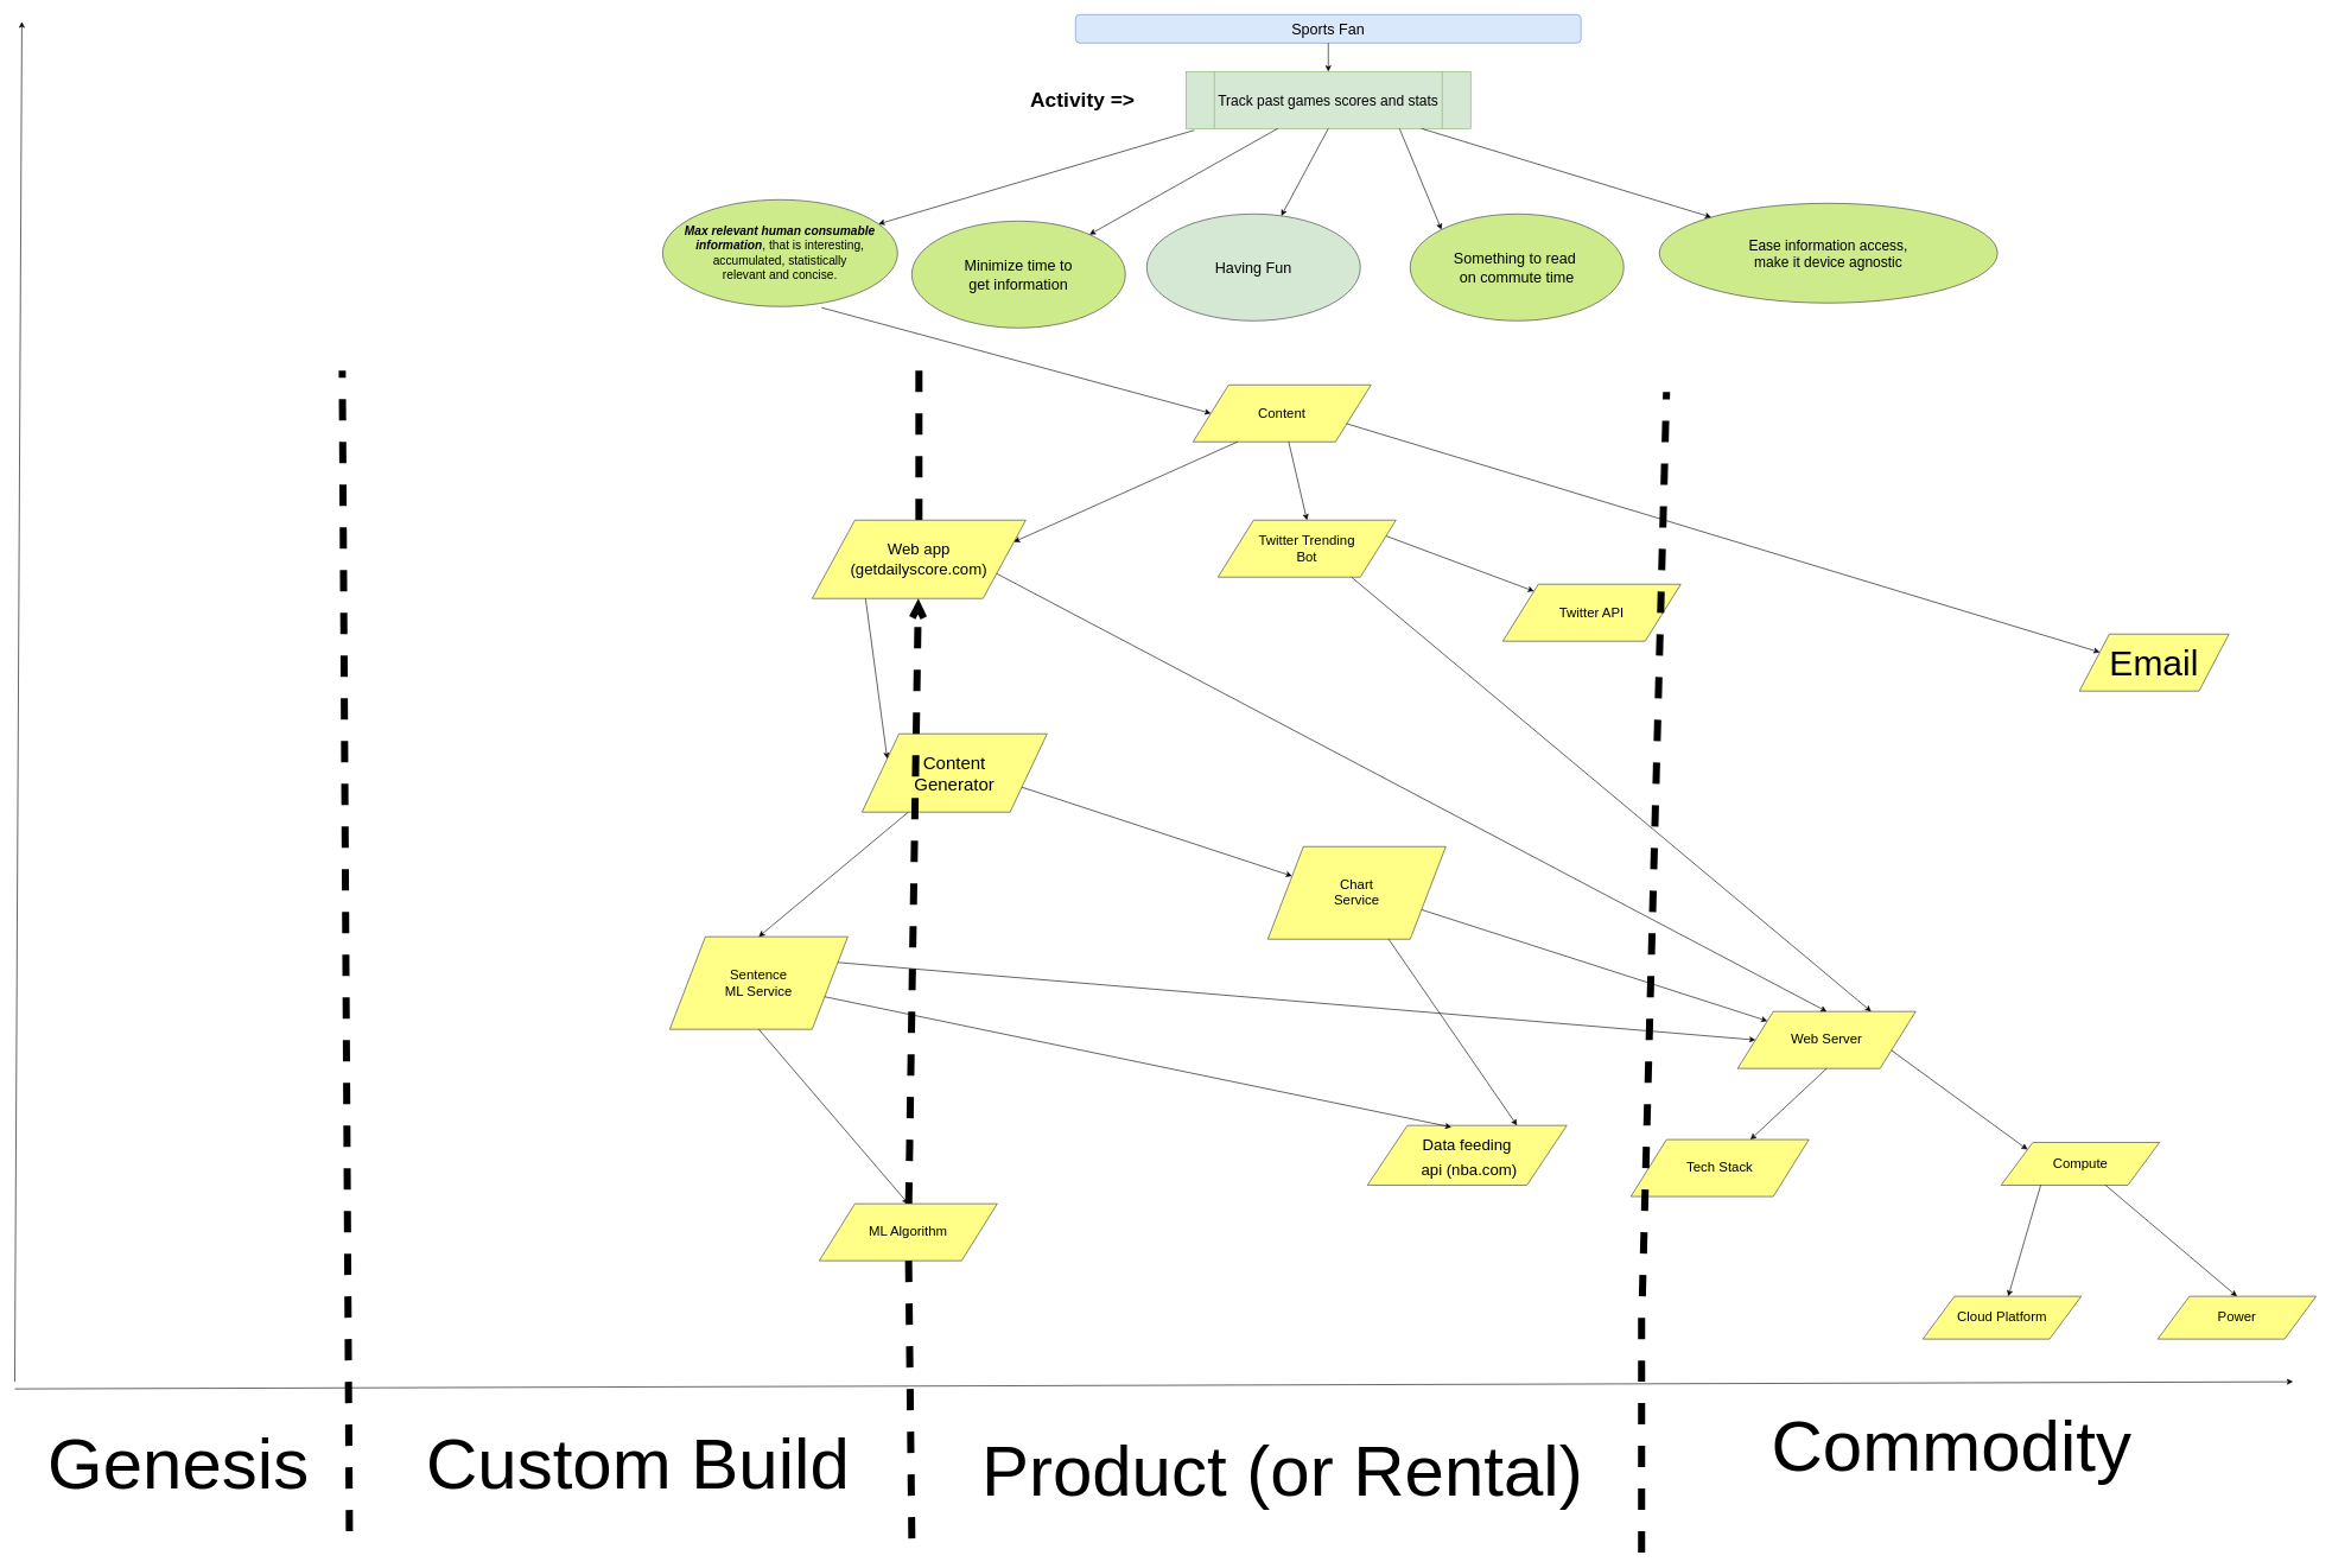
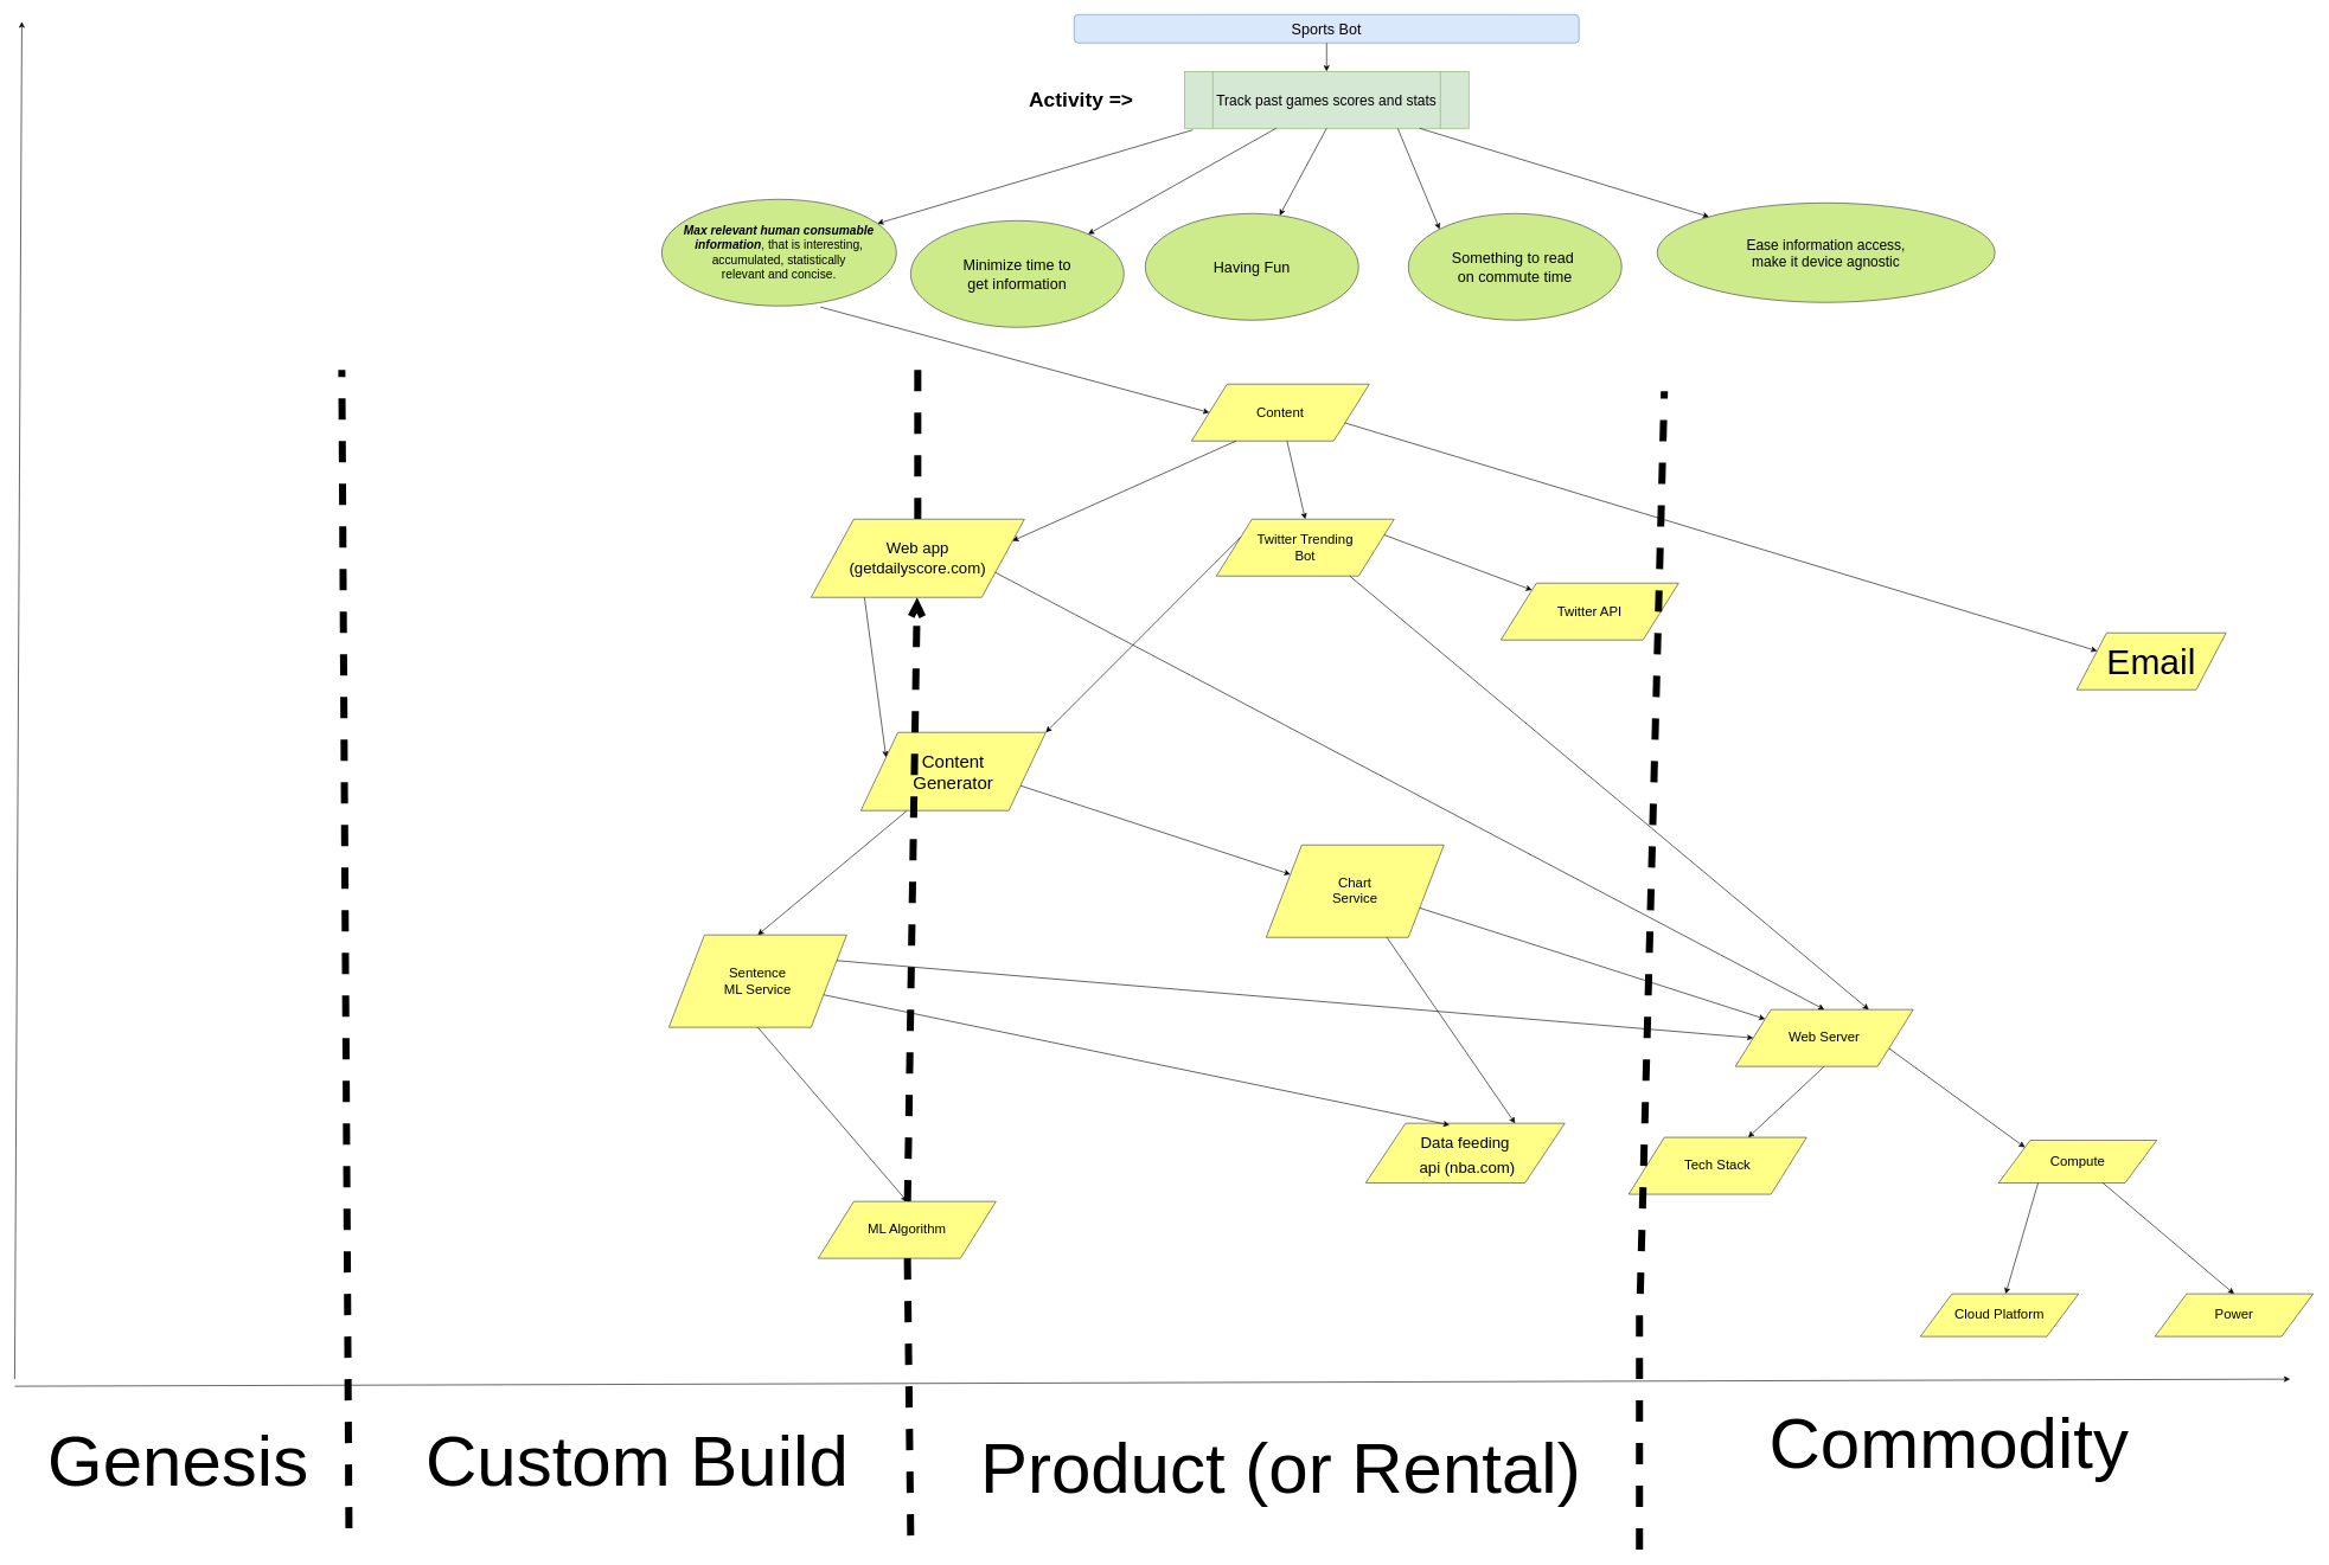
- <mxCell id="2" value="Sports Fan" style="rounded=1;whiteSpace=wrap;html=1;fillColor=#dae8fc;strokeColor=#6c8ebf;fontSize=21;" parent="1" vertex="1"><mxGeometry x="1510" y="20" width="710" height="40" as="geometry" /></mxCell>
+ <mxCell id="2" value="Sports Bot" style="rounded=1;whiteSpace=wrap;html=1;fillColor=#dae8fc;strokeColor=#6c8ebf;fontSize=21;" parent="1" vertex="1"><mxGeometry x="1510" y="20" width="710" height="40" as="geometry" /></mxCell>
- <mxCell id="14" value="Having Fun" style="ellipse;whiteSpace=wrap;html=1;fillColor=#d5e8d4;strokeColor=#36393d;fontSize=21;" parent="1" vertex="1"><mxGeometry x="1610" y="300" width="300" height="150" as="geometry" /></mxCell>
+ <mxCell id="14" value="Having Fun" style="ellipse;whiteSpace=wrap;html=1;fillColor=#cdeb8b;strokeColor=#36393d;fontSize=21;" parent="1" vertex="1"><mxGeometry x="1610" y="300" width="300" height="150" as="geometry" /></mxCell>
+ <mxCell id="49" value="" style="endArrow=classic;html=1;strokeWidth=1;fontSize=200;exitX=0;exitY=0.25;exitDx=0;exitDy=0;entryX=1;entryY=0;entryDx=0;entryDy=0;" edge="1" parent="1" source="26" target="19"><mxGeometry width="50" height="50" relative="1" as="geometry"><mxPoint x="1480" y="980" as="sourcePoint" /><mxPoint x="1530" y="930" as="targetPoint" /></mxGeometry></mxCell>
